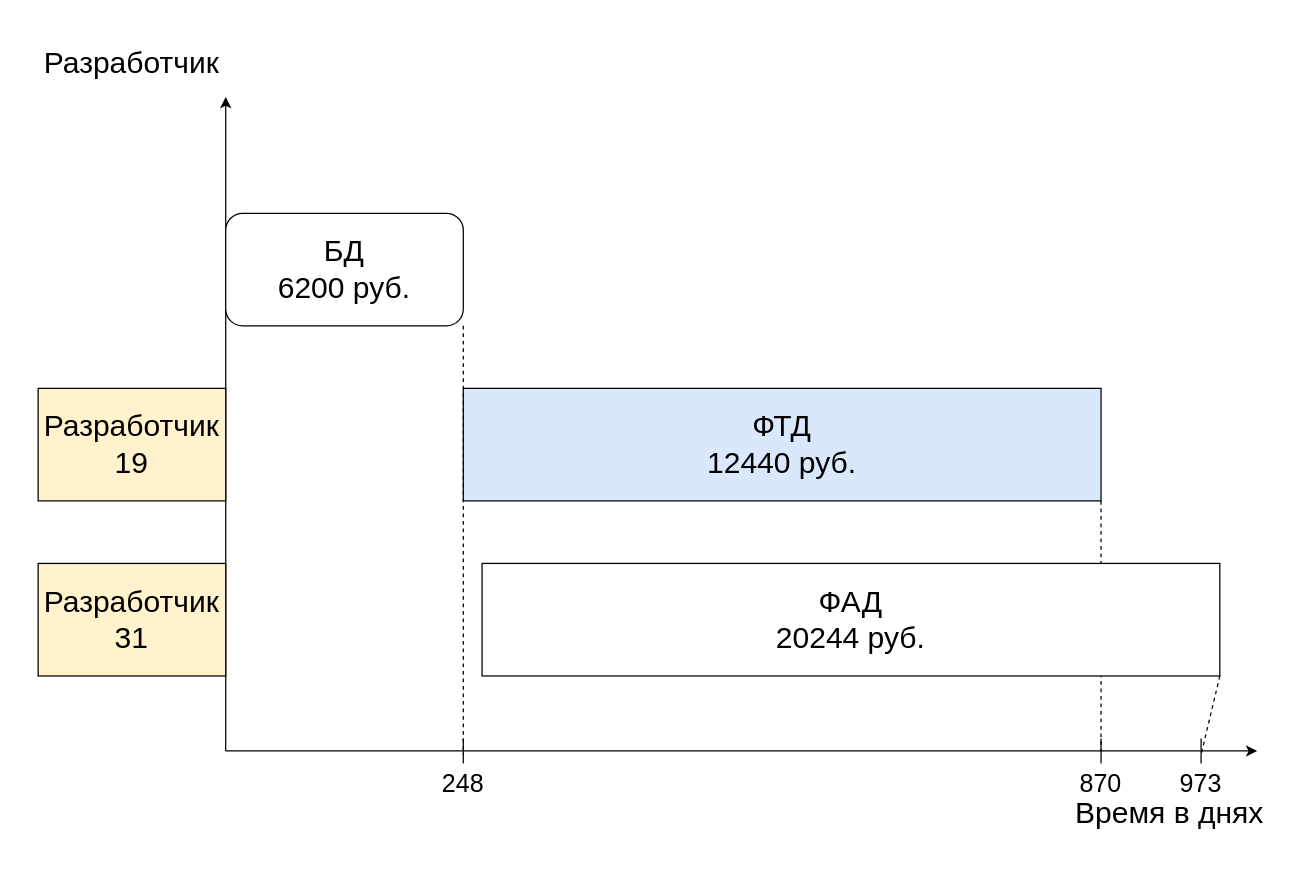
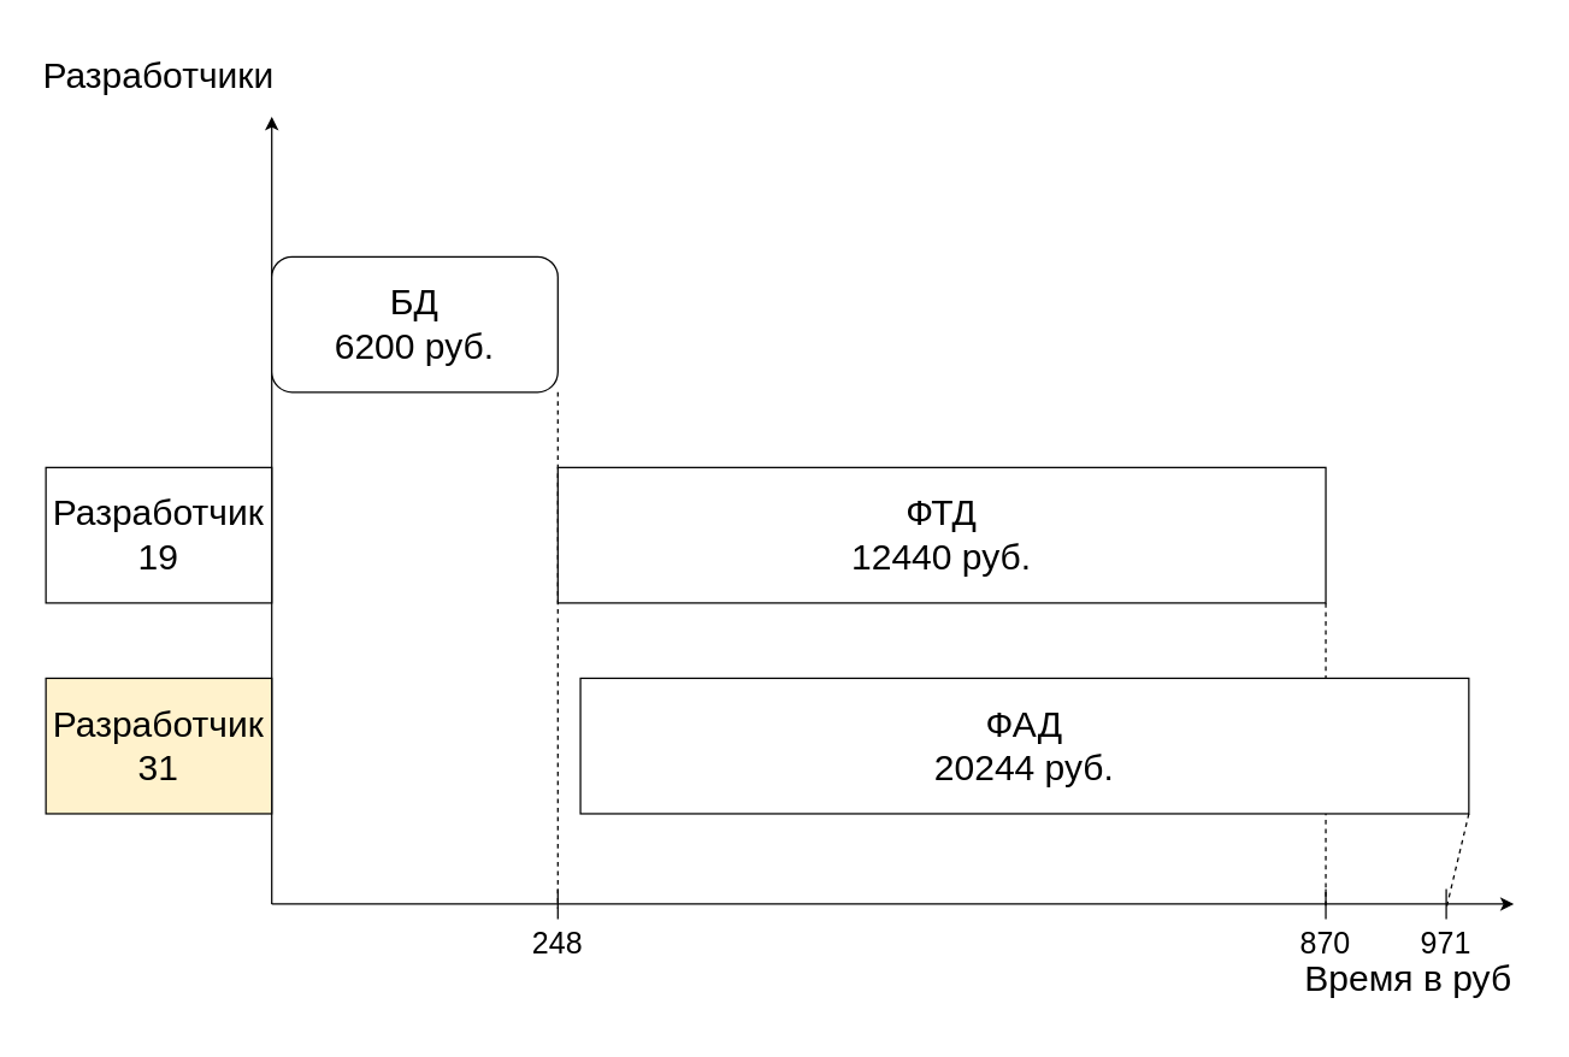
- <mxCell id="6" value="&lt;font style=&quot;font-size: 24px;&quot;&gt;Разработчик&lt;/font&gt;" style="text;html=1;strokeColor=none;fillColor=none;align=center;verticalAlign=middle;whiteSpace=wrap;rounded=0;" vertex="1" parent="1"><mxGeometry x="20" y="20" width="170" height="60" as="geometry" /></mxCell>
+ <mxCell id="6" value="&lt;font style=&quot;font-size: 24px;&quot;&gt;Разработчики&lt;/font&gt;" style="text;html=1;strokeColor=none;fillColor=none;align=center;verticalAlign=middle;whiteSpace=wrap;rounded=0;" vertex="1" parent="1"><mxGeometry x="20" y="20" width="170" height="60" as="geometry" /></mxCell>
- <mxCell id="5" value="&lt;span style=&quot;font-size: 24px;&quot;&gt;Разработчик&lt;br&gt;19&lt;br&gt;&lt;/span&gt;" style="rounded=0;whiteSpace=wrap;html=1;fillColor=#fff2cc;" vertex="1" parent="1"><mxGeometry x="30" y="310" width="150" height="90" as="geometry" /></mxCell>
+ <mxCell id="5" value="&lt;span style=&quot;font-size: 24px;&quot;&gt;Разработчик&lt;br&gt;19&lt;br&gt;&lt;/span&gt;" style="rounded=0;whiteSpace=wrap;html=1;" vertex="1" parent="1"><mxGeometry x="30" y="310" width="150" height="90" as="geometry" /></mxCell>
- <mxCell id="14" value="&lt;font style=&quot;font-size: 24px;&quot;&gt;ФТД&lt;br&gt;12440 руб.&lt;br&gt;&lt;/font&gt;" style="rounded=0;whiteSpace=wrap;html=1;fillColor=#dae8fc;" vertex="1" parent="1"><mxGeometry x="370" y="310" width="510" height="90" as="geometry" /></mxCell>
+ <mxCell id="14" value="&lt;font style=&quot;font-size: 24px;&quot;&gt;ФТД&lt;br&gt;12440 руб.&lt;br&gt;&lt;/font&gt;" style="rounded=0;whiteSpace=wrap;html=1;" vertex="1" parent="1"><mxGeometry x="370" y="310" width="510" height="90" as="geometry" /></mxCell>
- <mxCell id="13" value="973" style="text;html=1;strokeColor=none;fillColor=none;align=center;verticalAlign=middle;whiteSpace=wrap;rounded=0;fontSize=20;" vertex="1" parent="1"><mxGeometry x="930" y="610" width="60" height="30" as="geometry" /></mxCell>
+ <mxCell id="13" value="971" style="text;html=1;strokeColor=none;fillColor=none;align=center;verticalAlign=middle;whiteSpace=wrap;rounded=0;fontSize=20;" vertex="1" parent="1"><mxGeometry x="930" y="610" width="60" height="30" as="geometry" /></mxCell>
- <mxCell id="7" value="&lt;font style=&quot;font-size: 24px;&quot;&gt;Время в днях&lt;/font&gt;" style="text;html=1;strokeColor=none;fillColor=none;align=center;verticalAlign=middle;whiteSpace=wrap;rounded=0;" vertex="1" parent="1"><mxGeometry x="850" y="620" width="170" height="60" as="geometry" /></mxCell>
+ <mxCell id="7" value="&lt;font style=&quot;font-size: 24px;&quot;&gt;Время в руб&lt;/font&gt;" style="text;html=1;strokeColor=none;fillColor=none;align=center;verticalAlign=middle;whiteSpace=wrap;rounded=0;" vertex="1" parent="1"><mxGeometry x="850" y="620" width="170" height="60" as="geometry" /></mxCell>
